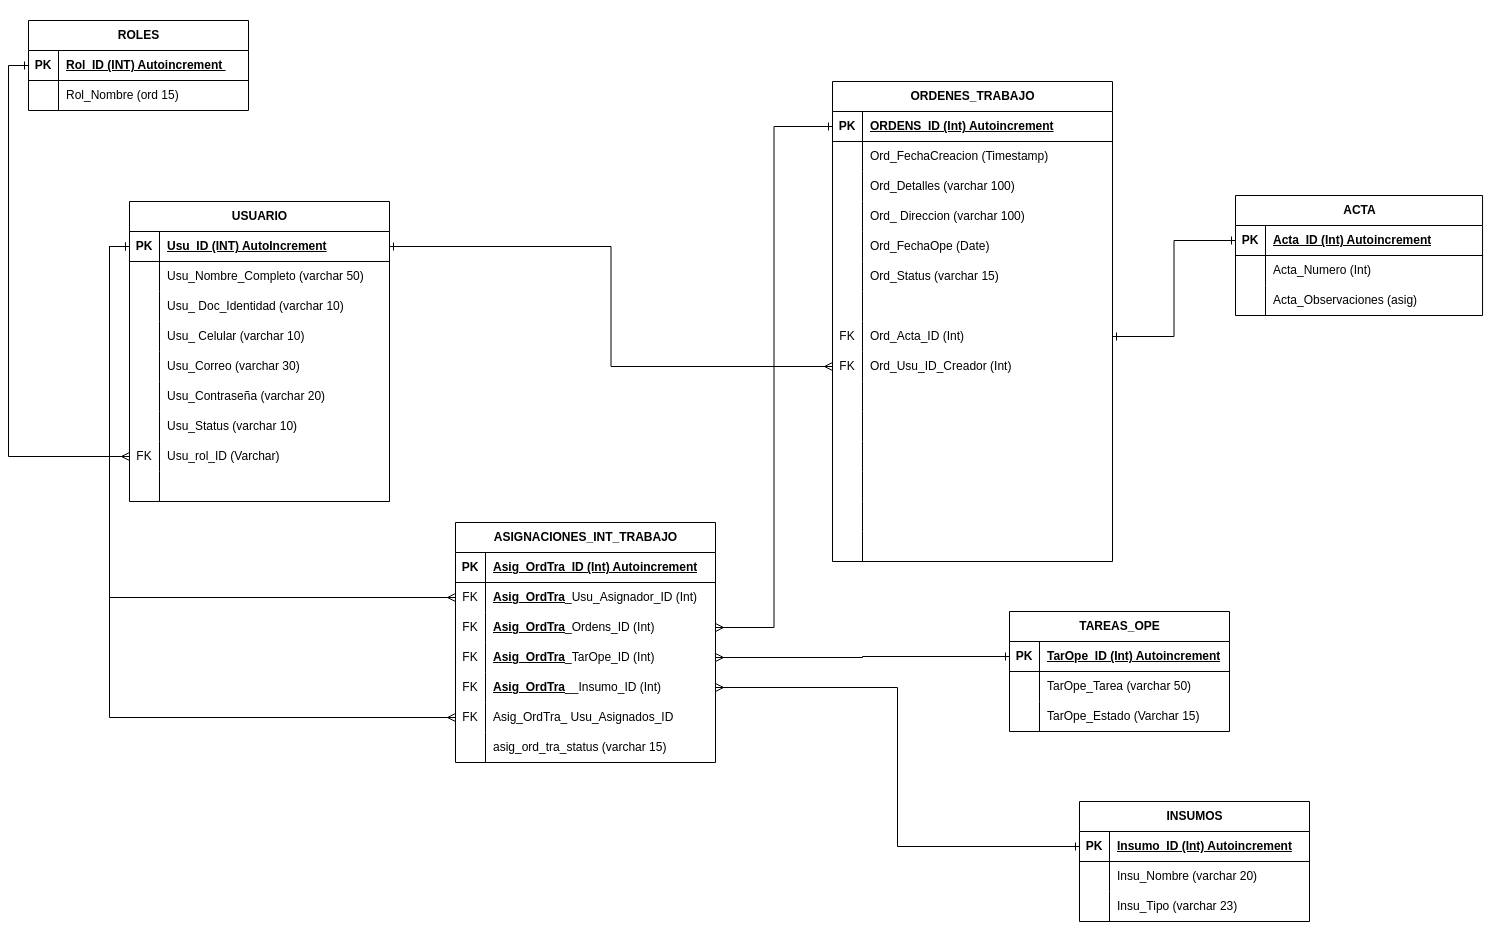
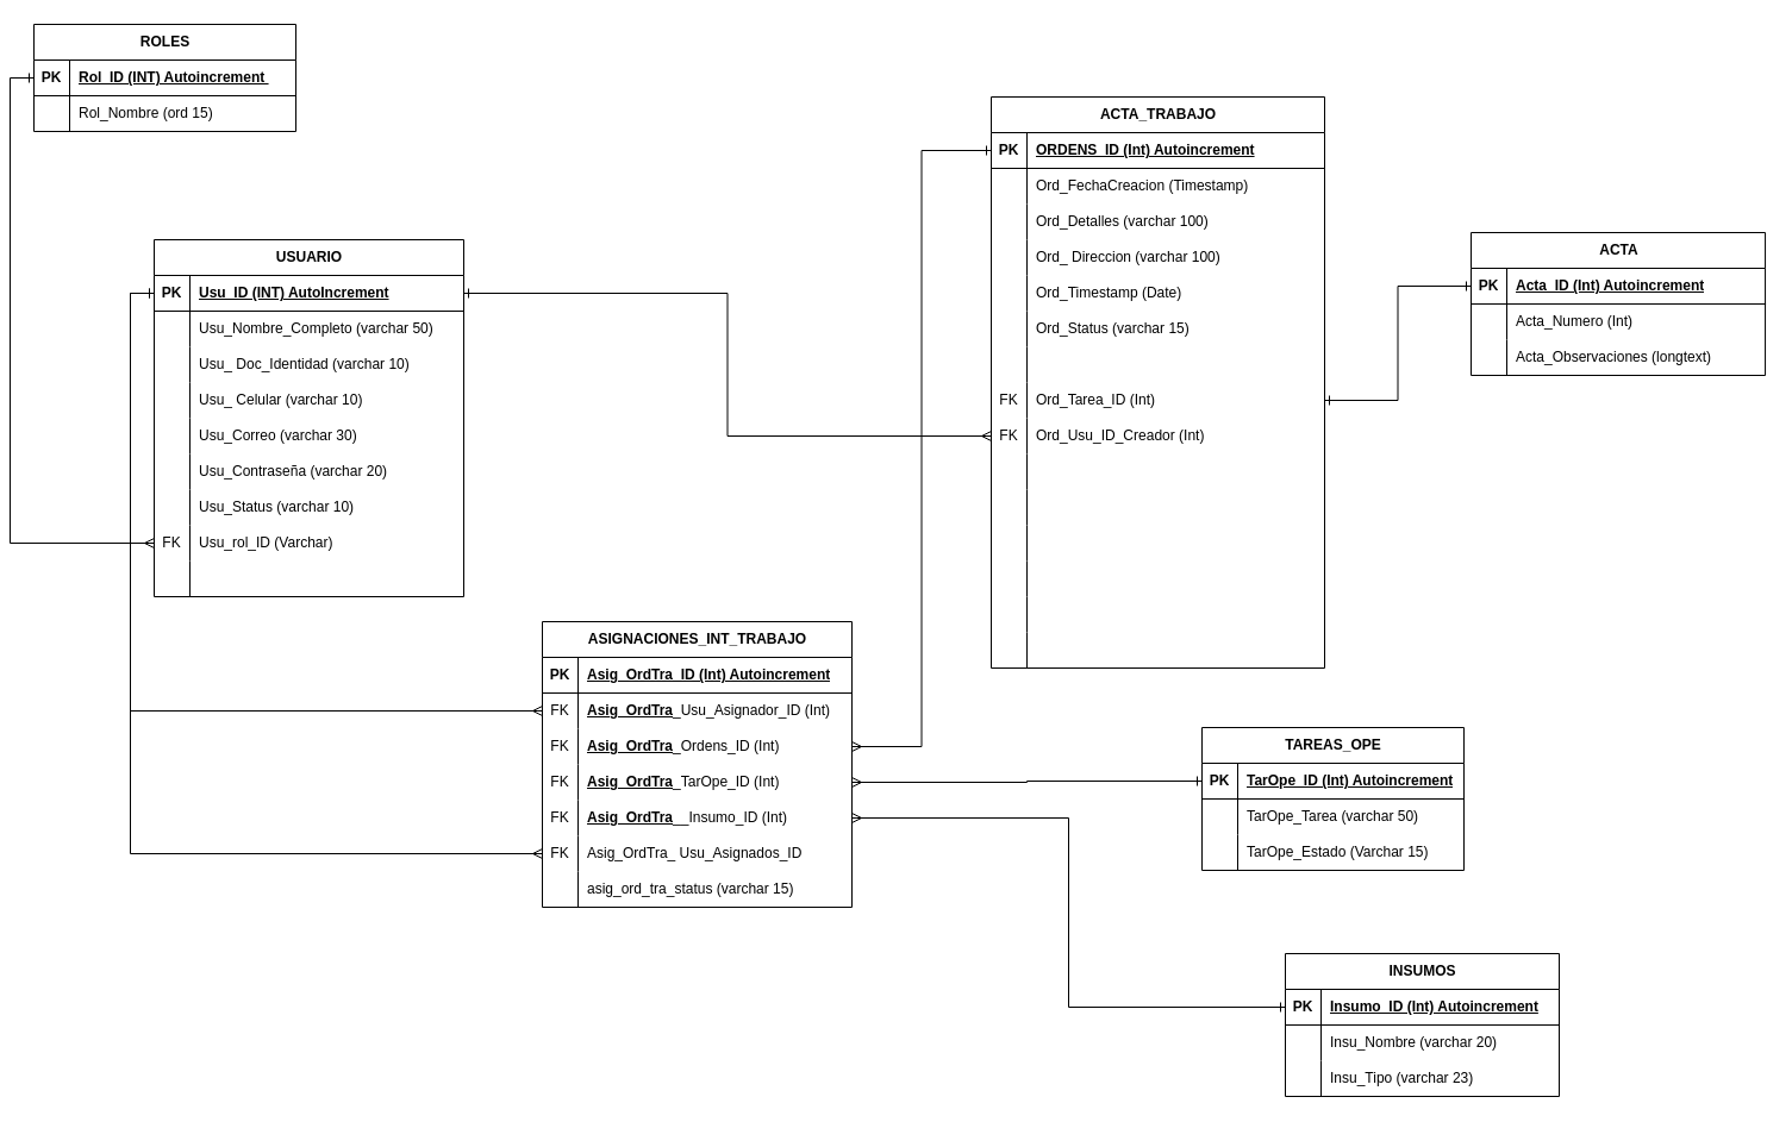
- <mxCell id="38" value="ORDENES_TRABAJO" style="shape=table;startSize=30;container=1;collapsible=1;childLayout=tableLayout;fixedRows=1;rowLines=0;fontStyle=1;align=center;resizeLast=1;html=1;" parent="1" vertex="1"><mxGeometry x="824" y="81" width="280" height="480" as="geometry" /></mxCell>
+ <mxCell id="38" value="ACTA_TRABAJO" style="shape=table;startSize=30;container=1;collapsible=1;childLayout=tableLayout;fixedRows=1;rowLines=0;fontStyle=1;align=center;resizeLast=1;html=1;" parent="1" vertex="1"><mxGeometry x="824" y="81" width="280" height="480" as="geometry" /></mxCell>
- <mxCell id="53" value="Ord_FechaOpe (Date)" style="shape=partialRectangle;connectable=0;fillColor=none;top=0;left=0;bottom=0;right=0;align=left;spacingLeft=6;overflow=hidden;whiteSpace=wrap;html=1;" parent="51" vertex="1"><mxGeometry x="30" width="250" height="30" as="geometry"><mxRectangle width="250" height="30" as="alternateBounds" /></mxGeometry></mxCell>
+ <mxCell id="53" value="Ord_Timestamp (Date)" style="shape=partialRectangle;connectable=0;fillColor=none;top=0;left=0;bottom=0;right=0;align=left;spacingLeft=6;overflow=hidden;whiteSpace=wrap;html=1;" parent="51" vertex="1"><mxGeometry x="30" width="250" height="30" as="geometry"><mxRectangle width="250" height="30" as="alternateBounds" /></mxGeometry></mxCell>
- <mxCell id="93" value="Acta_Observaciones (asig)" style="shape=partialRectangle;connectable=0;fillColor=none;top=0;left=0;bottom=0;right=0;align=left;spacingLeft=6;overflow=hidden;whiteSpace=wrap;html=1;" parent="91" vertex="1"><mxGeometry x="30" width="217.053" height="30" as="geometry"><mxRectangle width="217.053" height="30" as="alternateBounds" /></mxGeometry></mxCell>
+ <mxCell id="93" value="Acta_Observaciones (longtext)" style="shape=partialRectangle;connectable=0;fillColor=none;top=0;left=0;bottom=0;right=0;align=left;spacingLeft=6;overflow=hidden;whiteSpace=wrap;html=1;" parent="91" vertex="1"><mxGeometry x="30" width="217.053" height="30" as="geometry"><mxRectangle width="217.053" height="30" as="alternateBounds" /></mxGeometry></mxCell>
- <mxCell id="62" value="Ord_Acta_ID (Int)" style="shape=partialRectangle;connectable=0;fillColor=none;top=0;left=0;bottom=0;right=0;align=left;spacingLeft=6;overflow=hidden;whiteSpace=wrap;html=1;" parent="60" vertex="1"><mxGeometry x="30" width="250" height="30" as="geometry"><mxRectangle width="250" height="30" as="alternateBounds" /></mxGeometry></mxCell>
+ <mxCell id="62" value="Ord_Tarea_ID (Int)" style="shape=partialRectangle;connectable=0;fillColor=none;top=0;left=0;bottom=0;right=0;align=left;spacingLeft=6;overflow=hidden;whiteSpace=wrap;html=1;" parent="60" vertex="1"><mxGeometry x="30" width="250" height="30" as="geometry"><mxRectangle width="250" height="30" as="alternateBounds" /></mxGeometry></mxCell>
